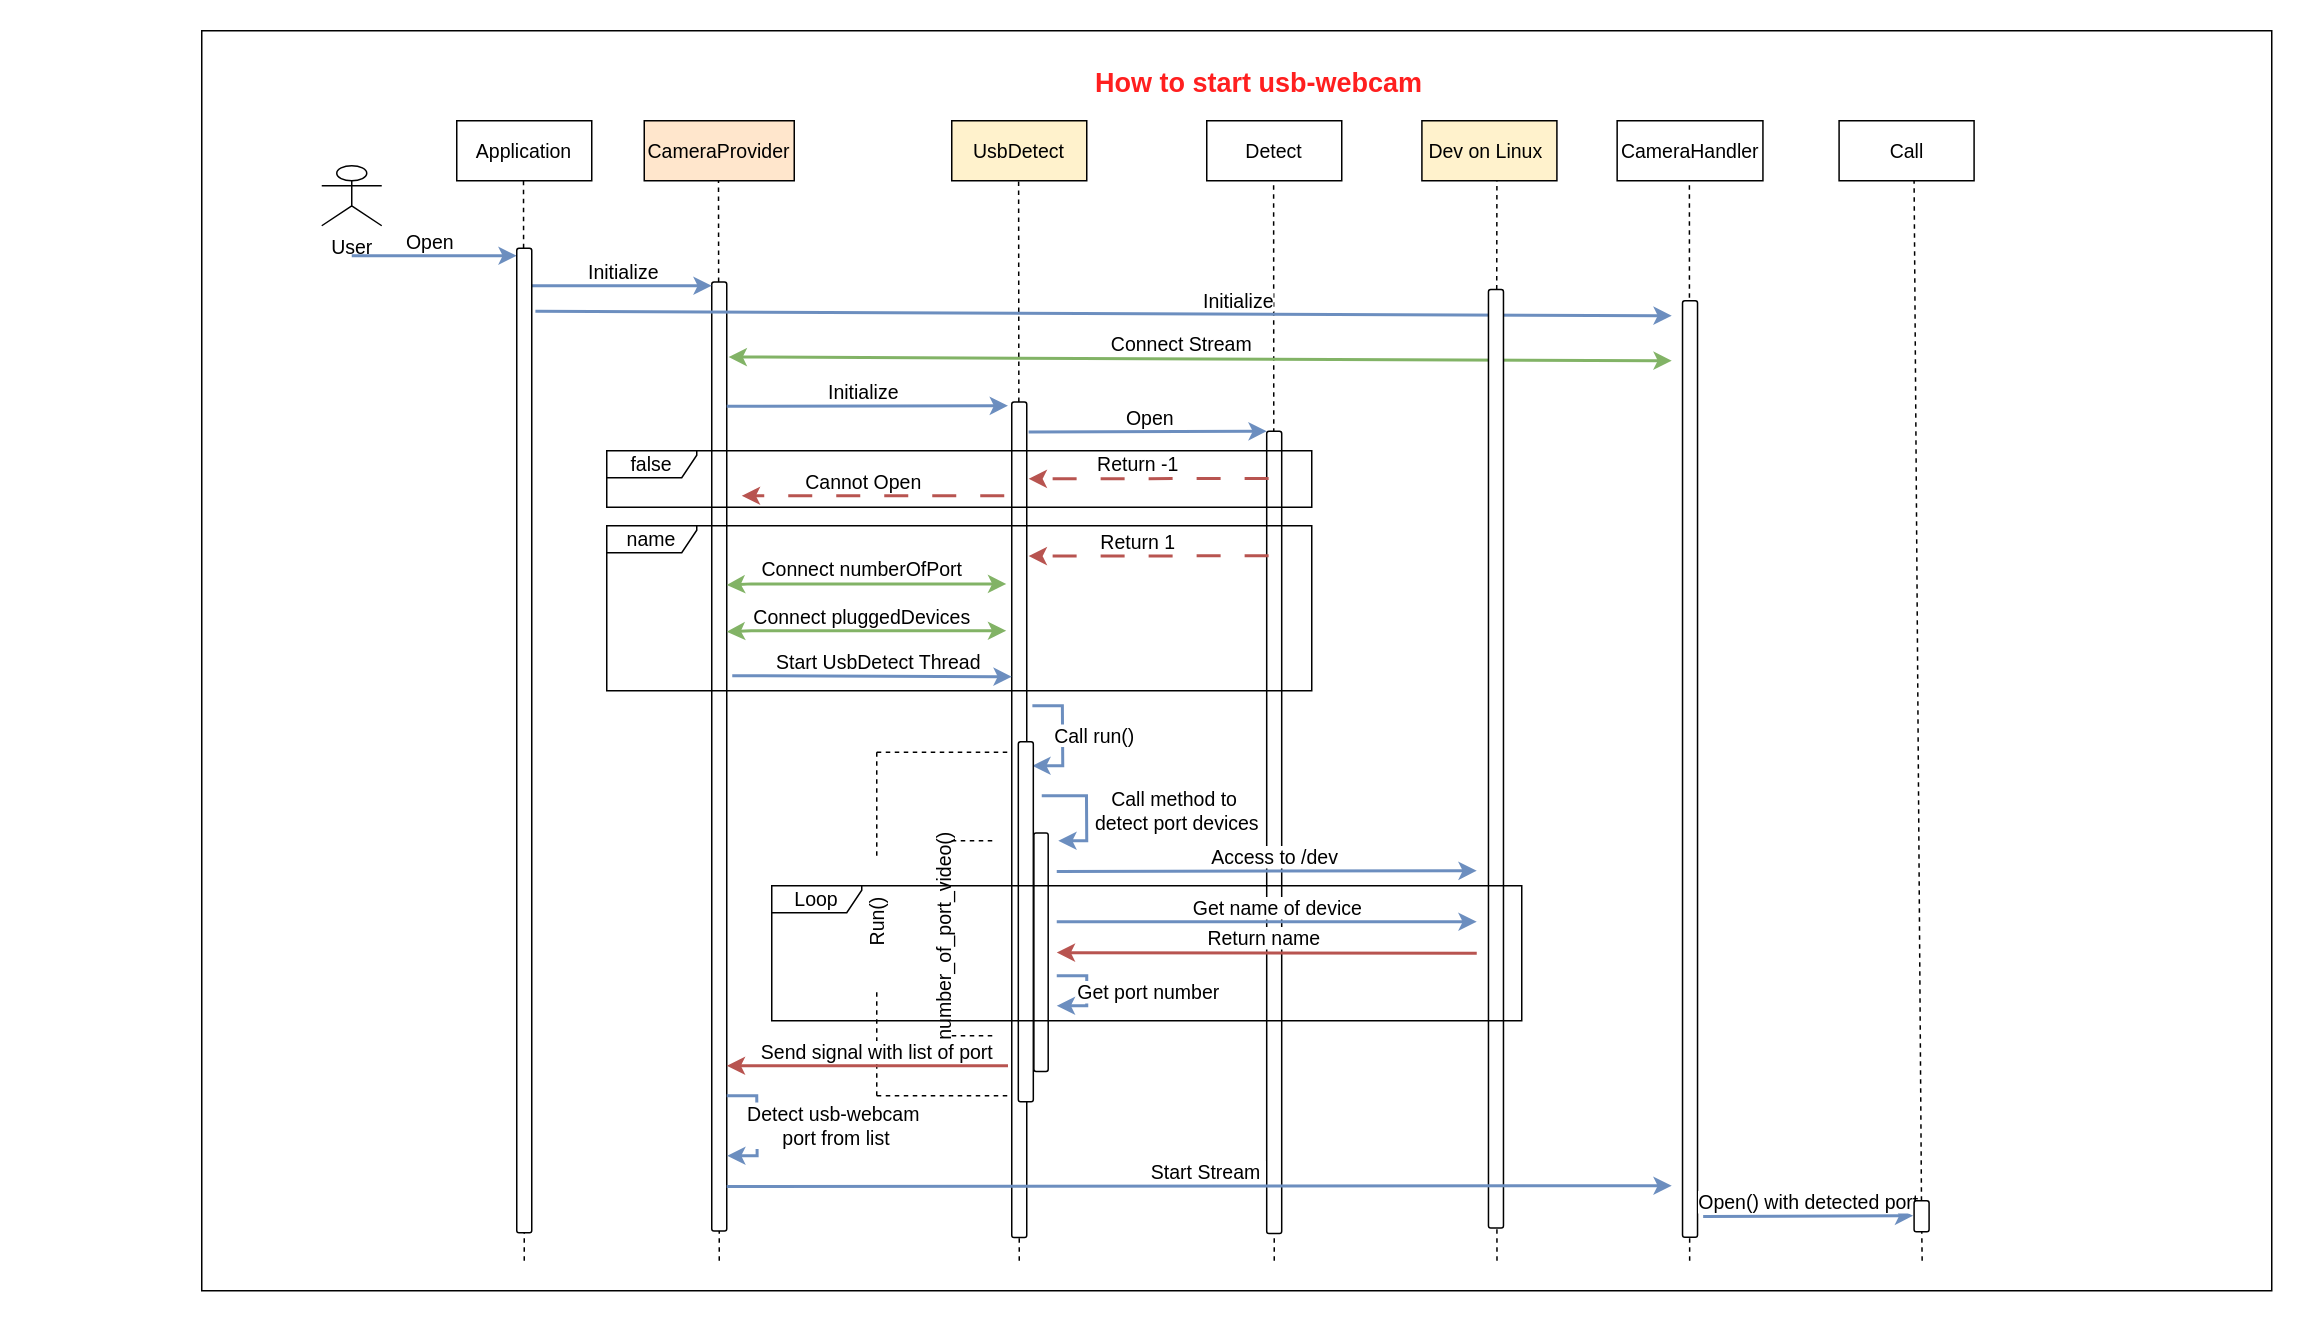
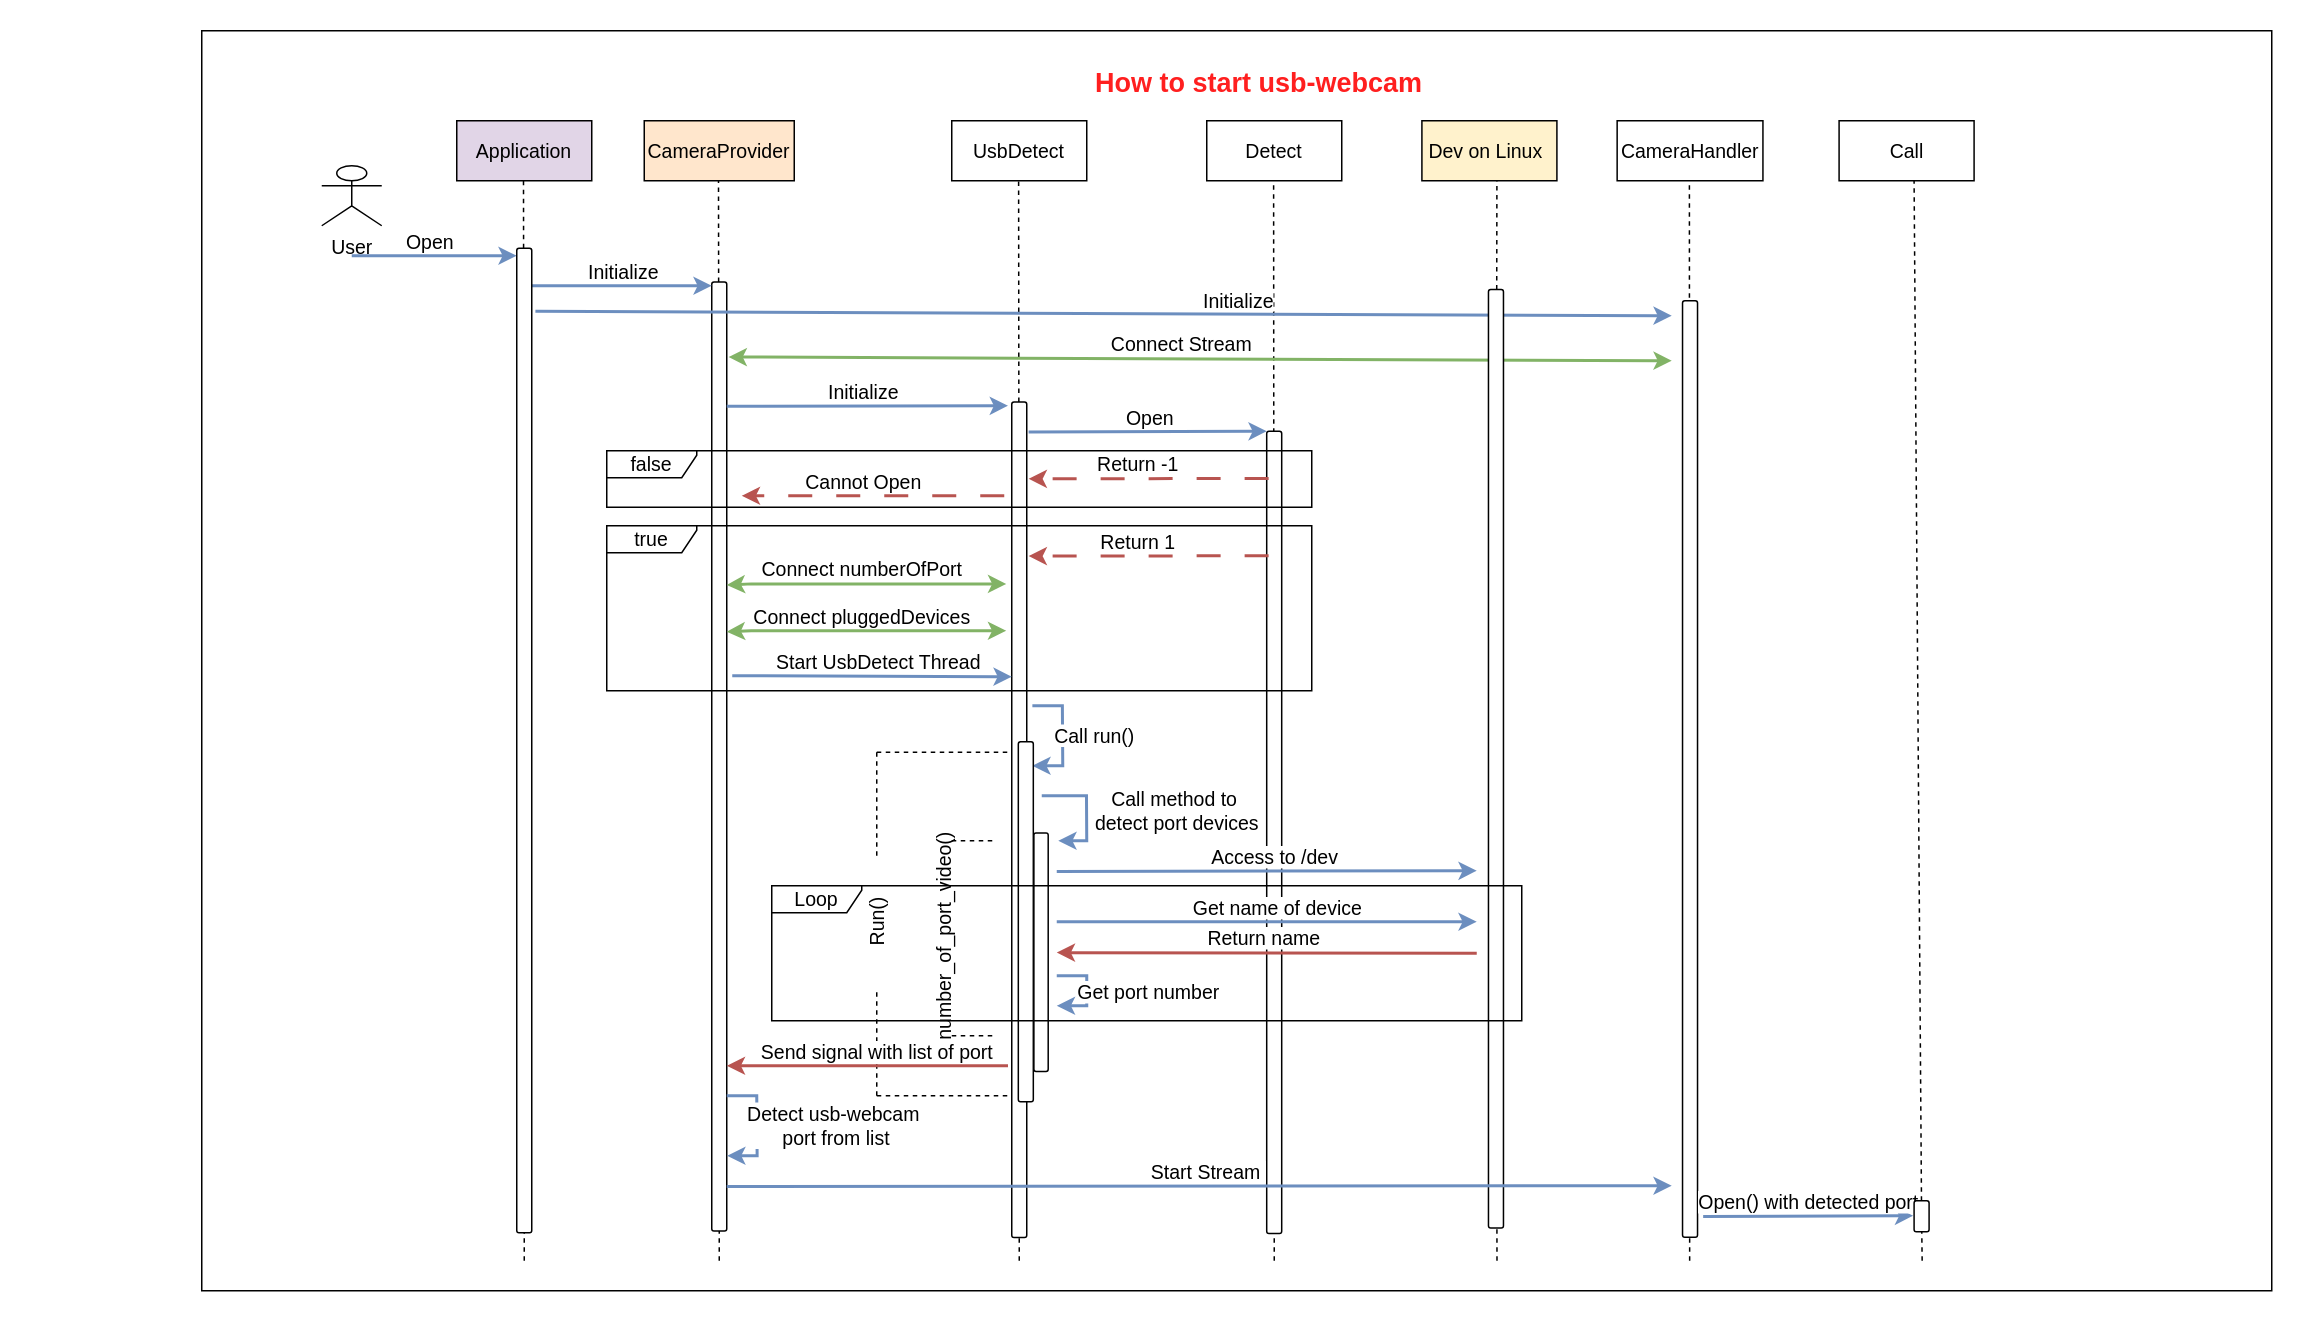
- <mxCell id="16" value="Application" style="rounded=0;whiteSpace=wrap;html=1;fontSize=13;" vertex="1" parent="1"><mxGeometry y="80" width="90" height="40" as="geometry" x="304" /></mxCell>
+ <mxCell id="16" value="Application" style="rounded=0;whiteSpace=wrap;html=1;fontSize=13;fillColor=#e1d5e7;" vertex="1" parent="1"><mxGeometry y="80" width="90" height="40" as="geometry" x="304" /></mxCell>
- <mxCell id="8" value="UsbDetect" style="rounded=0;whiteSpace=wrap;html=1;fontSize=13;fillColor=#fff2cc;" vertex="1" parent="1"><mxGeometry x="634" y="80" width="90" height="40" as="geometry" /></mxCell>
+ <mxCell id="8" value="UsbDetect" style="rounded=0;whiteSpace=wrap;html=1;fontSize=13;" vertex="1" parent="1"><mxGeometry x="634" y="80" width="90" height="40" as="geometry" /></mxCell>
- <mxCell id="38" value="name" style="shape=umlFrame;whiteSpace=wrap;html=1;pointerEvents=0;width=60;height=18;fontSize=13;" vertex="1" parent="1"><mxGeometry x="404" y="350" width="470" height="110" as="geometry" /></mxCell>
+ <mxCell id="38" value="true" style="shape=umlFrame;whiteSpace=wrap;html=1;pointerEvents=0;width=60;height=18;fontSize=13;" vertex="1" parent="1"><mxGeometry x="404" y="350" width="470" height="110" as="geometry" /></mxCell>
